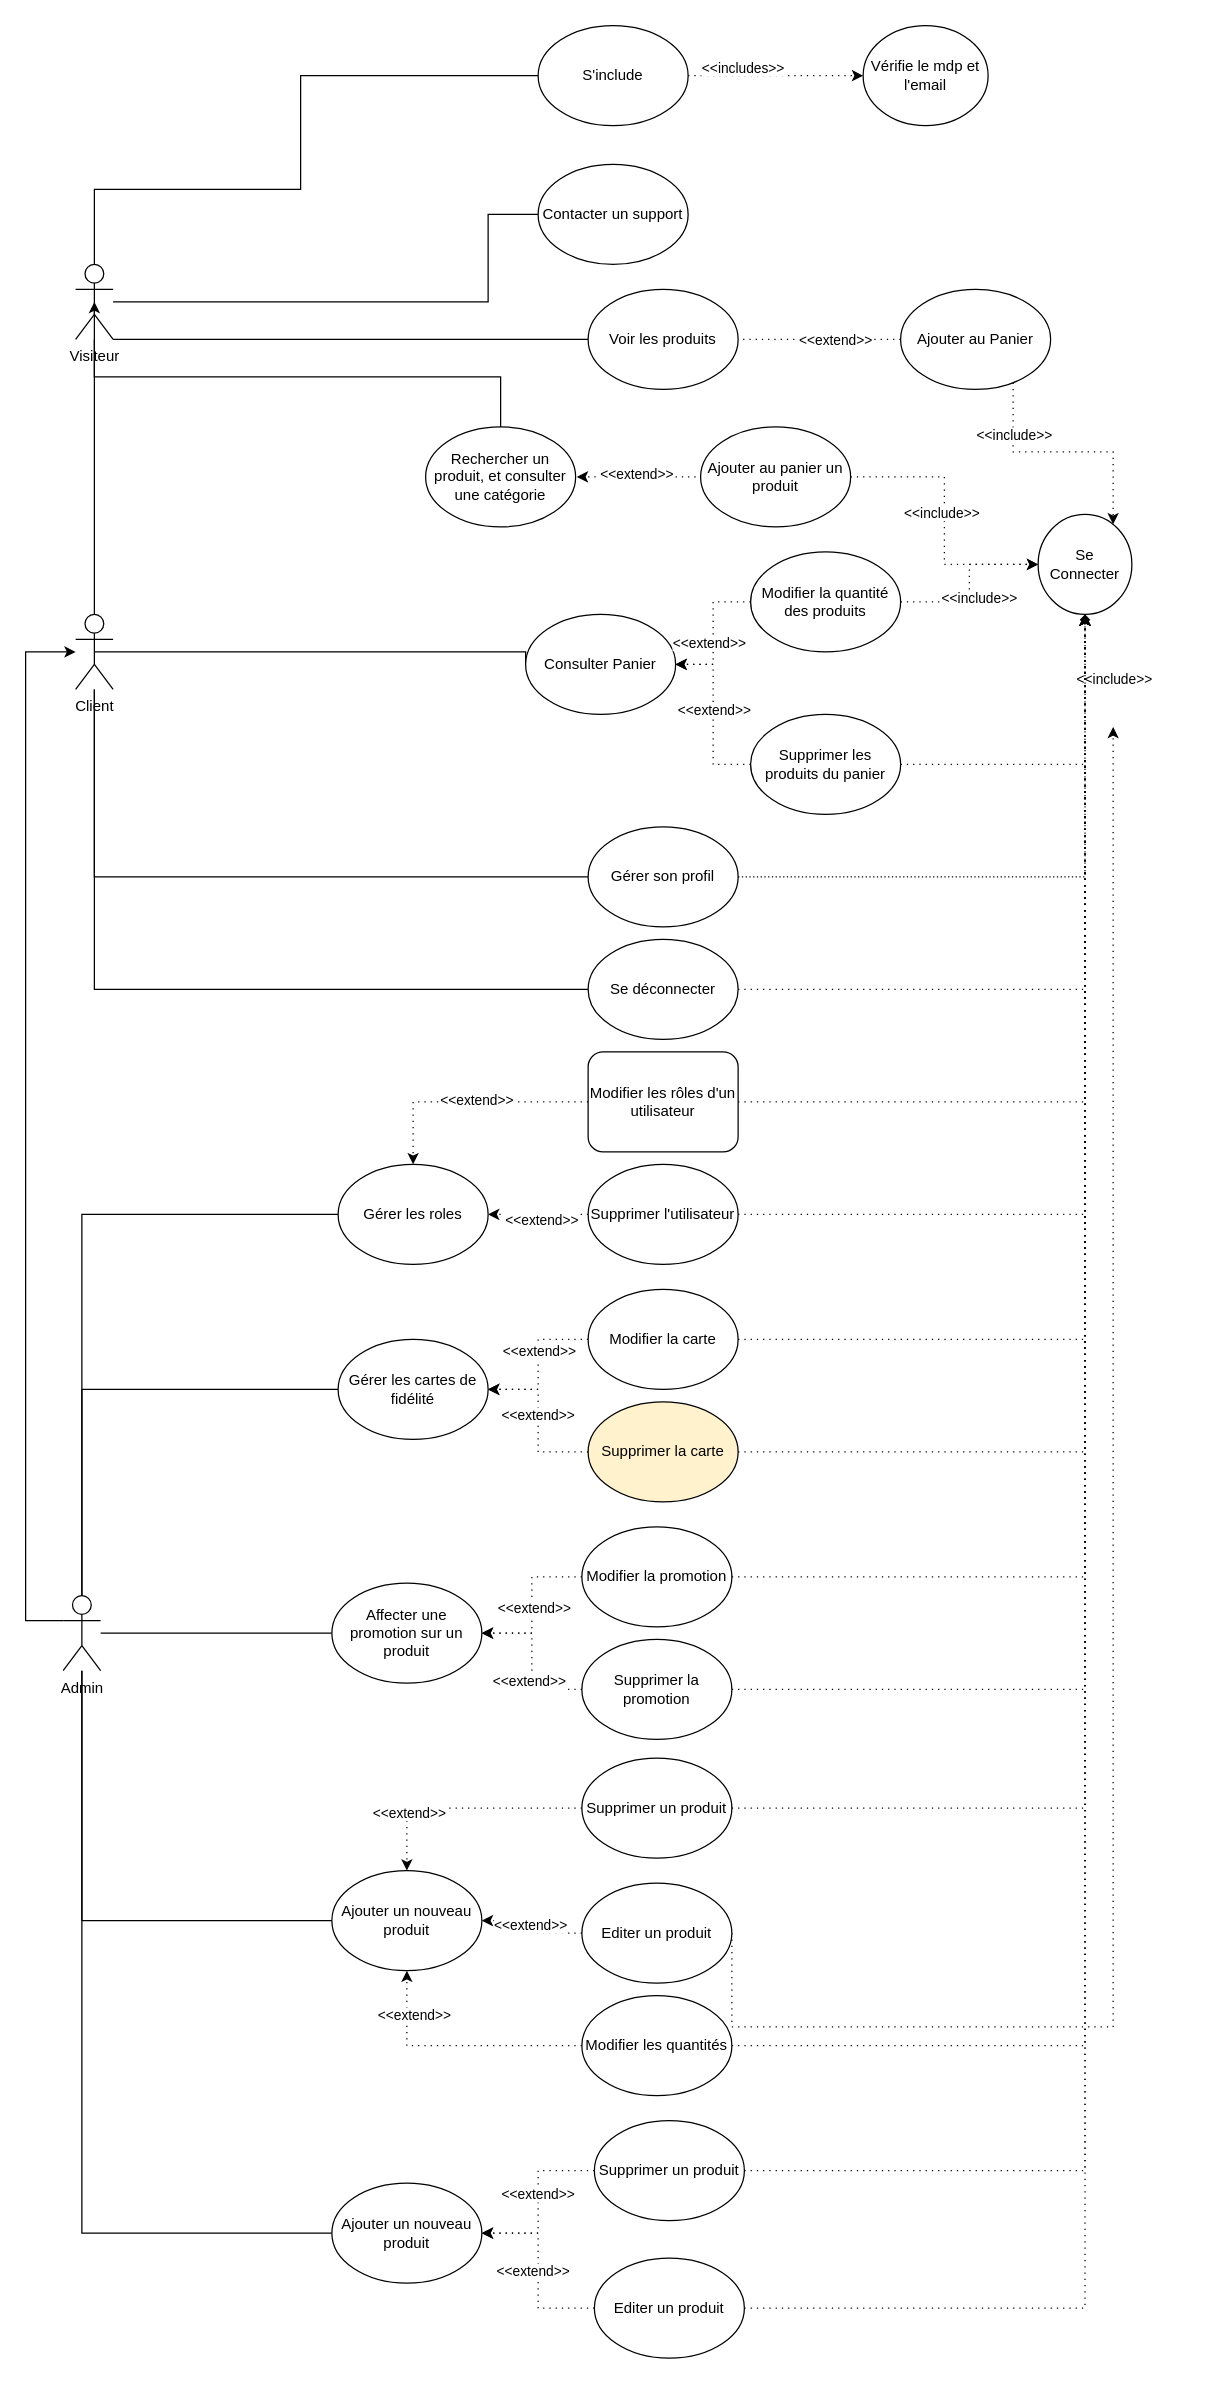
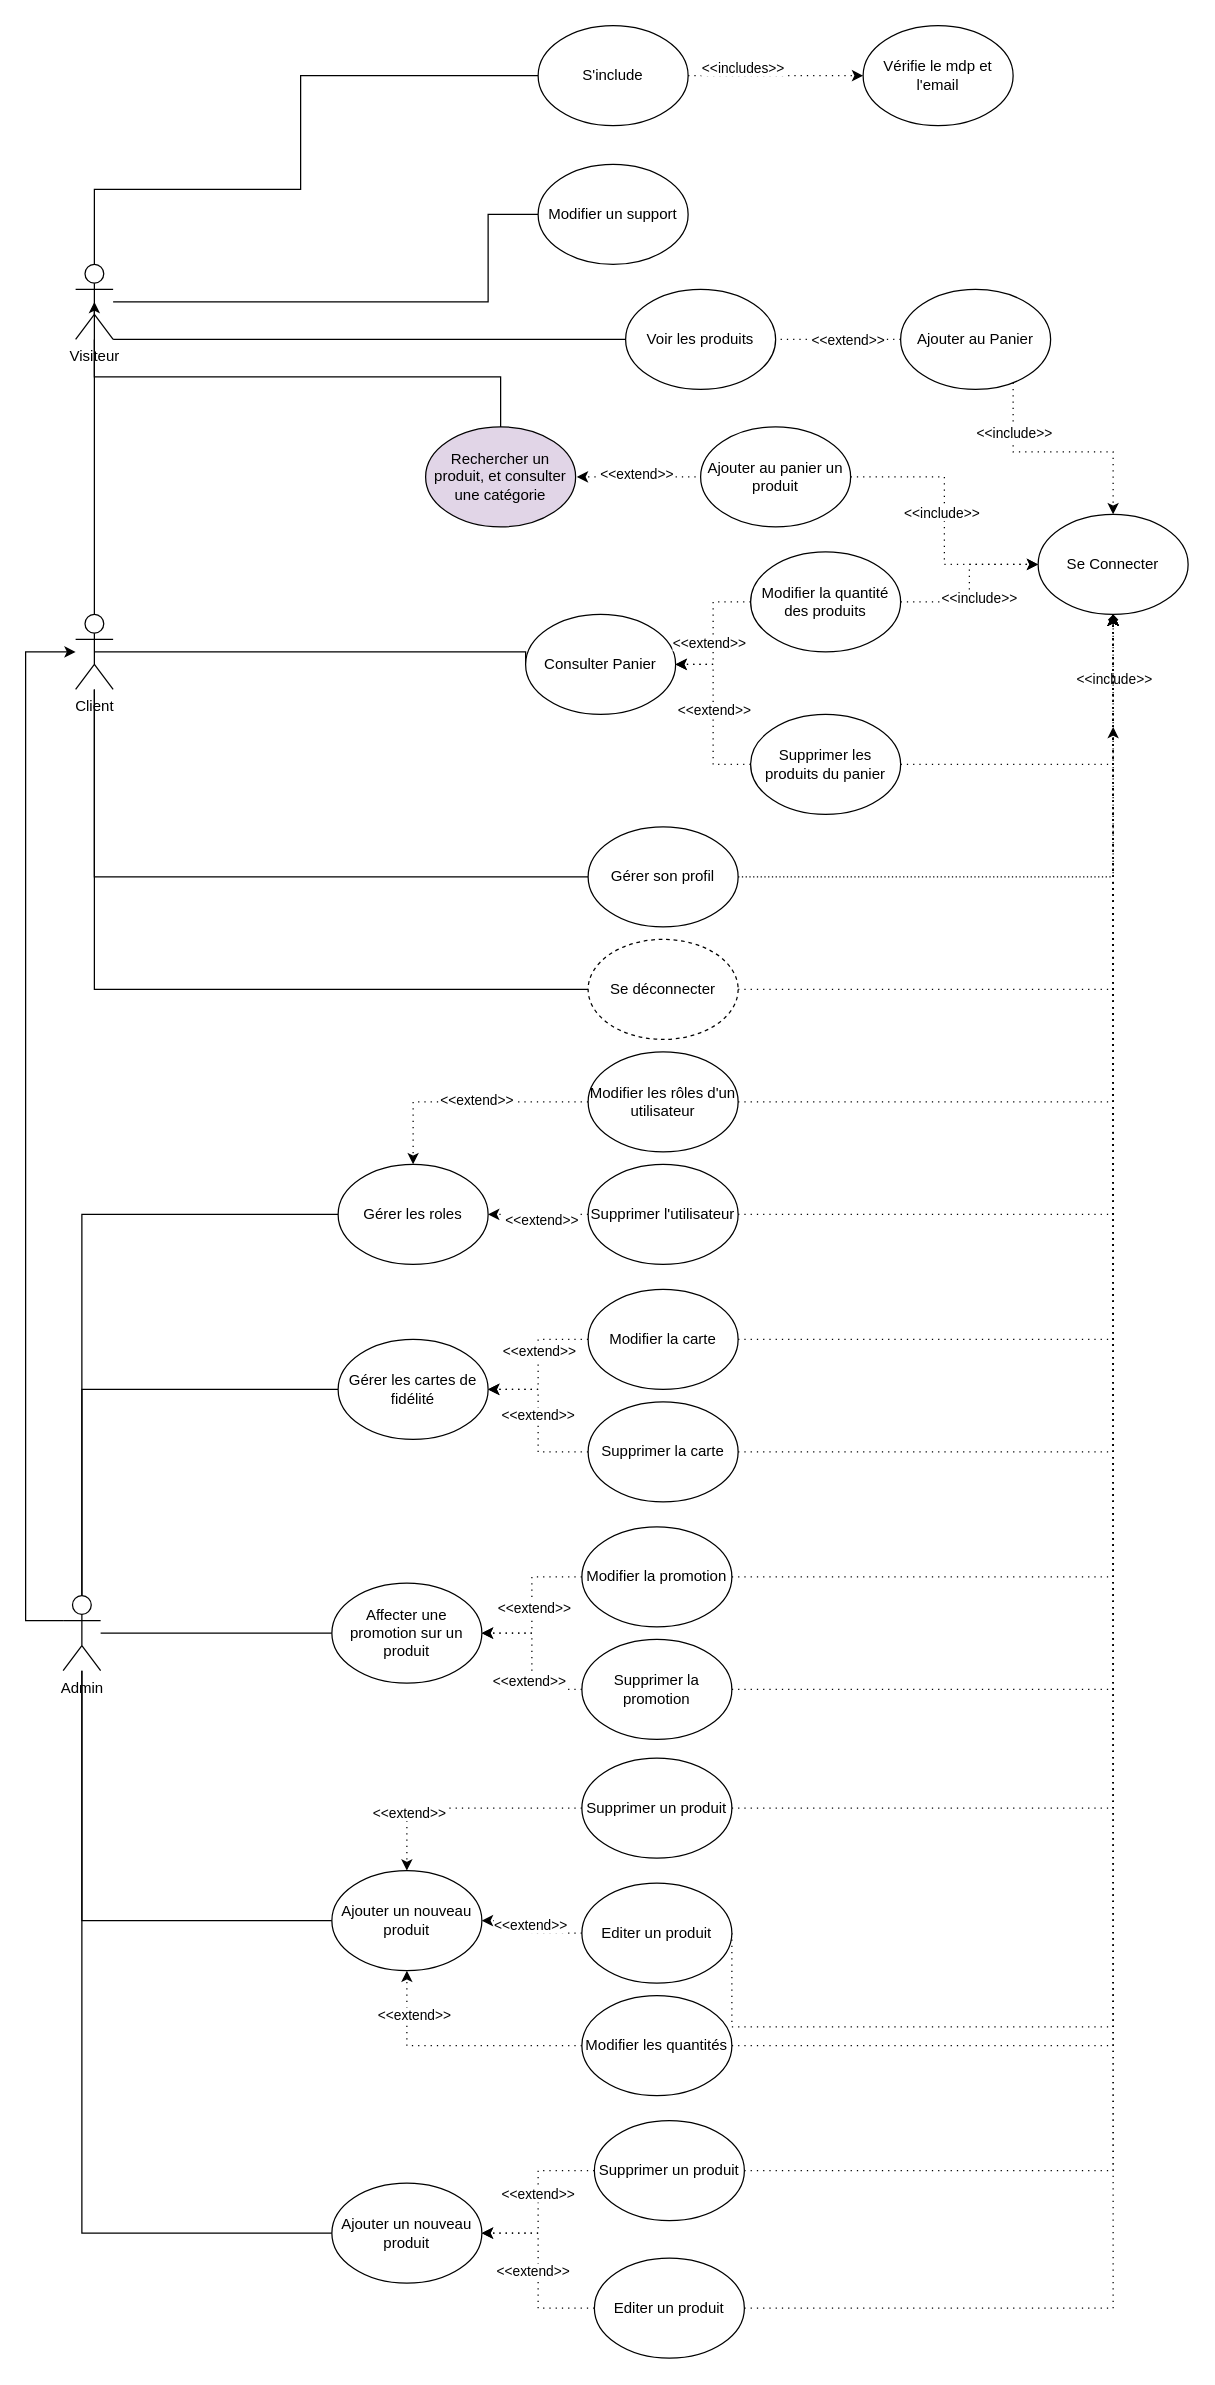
- <mxCell id="66" value="Vérifie le mdp et l'email" style="ellipse;whiteSpace=wrap;html=1;" parent="1" vertex="1"><mxGeometry x="690" y="20" width="100" height="80" as="geometry" /></mxCell>
+ <mxCell id="66" value="Vérifie le mdp et l'email" style="ellipse;whiteSpace=wrap;html=1;" parent="1" vertex="1"><mxGeometry x="690" y="20" width="120" height="80" as="geometry" /></mxCell>
- <mxCell id="27" value="Contacter un support" style="ellipse;whiteSpace=wrap;html=1;" parent="1" vertex="1"><mxGeometry x="430" y="131" width="120" height="80" as="geometry" /></mxCell>
+ <mxCell id="27" value="Modifier un support" style="ellipse;whiteSpace=wrap;html=1;" parent="1" vertex="1"><mxGeometry x="430" y="131" width="120" height="80" as="geometry" /></mxCell>
- <mxCell id="8" value="Voir les produits" style="ellipse;whiteSpace=wrap;html=1;" parent="1" vertex="1"><mxGeometry x="470" y="231" width="120" height="80" as="geometry" /></mxCell>
+ <mxCell id="8" value="Voir les produits" style="ellipse;whiteSpace=wrap;html=1;" parent="1" vertex="1"><mxGeometry x="500" y="231" width="120" height="80" as="geometry" /></mxCell>
- <mxCell id="63" value="Rechercher un produit, et consulter une catégorie" style="ellipse;whiteSpace=wrap;html=1;" parent="1" vertex="1"><mxGeometry x="340" y="341" width="120" height="80" as="geometry" /></mxCell>
+ <mxCell id="63" value="Rechercher un produit, et consulter une catégorie" style="ellipse;whiteSpace=wrap;html=1;fillColor=#e1d5e7;" parent="1" vertex="1"><mxGeometry x="340" y="341" width="120" height="80" as="geometry" /></mxCell>
- <mxCell id="17" value="Se Connecter" style="ellipse;whiteSpace=wrap;html=1;" parent="1" vertex="1"><mxGeometry x="830" y="411" width="75" height="80" as="geometry" /></mxCell>
+ <mxCell id="17" value="Se Connecter" style="ellipse;whiteSpace=wrap;html=1;" parent="1" vertex="1"><mxGeometry x="830" y="411" width="120" height="80" as="geometry" /></mxCell>
- <mxCell id="41" value="Se déconnecter" style="ellipse;whiteSpace=wrap;html=1;" parent="1" vertex="1"><mxGeometry x="470" y="751" width="120" height="80" as="geometry" /></mxCell>
+ <mxCell id="41" value="Se déconnecter" style="ellipse;whiteSpace=wrap;html=1;dashed=1;" parent="1" vertex="1"><mxGeometry x="470" y="751" width="120" height="80" as="geometry" /></mxCell>
- <mxCell id="83" value="Modifier les rôles d'un utilisateur" style="whiteSpace=wrap;html=1;rounded=1;" parent="1" vertex="1"><mxGeometry x="470" y="841" width="120" height="80" as="geometry" /></mxCell>
+ <mxCell id="83" value="Modifier les rôles d'un utilisateur" style="ellipse;whiteSpace=wrap;html=1;" parent="1" vertex="1"><mxGeometry x="470" y="841" width="120" height="80" as="geometry" /></mxCell>
- <mxCell id="97" value="Supprimer la carte" style="ellipse;whiteSpace=wrap;html=1;fillColor=#fff2cc;" parent="1" vertex="1"><mxGeometry x="470" y="1121" width="120" height="80" as="geometry" /></mxCell>
+ <mxCell id="97" value="Supprimer la carte" style="ellipse;whiteSpace=wrap;html=1;" parent="1" vertex="1"><mxGeometry x="470" y="1121" width="120" height="80" as="geometry" /></mxCell>
